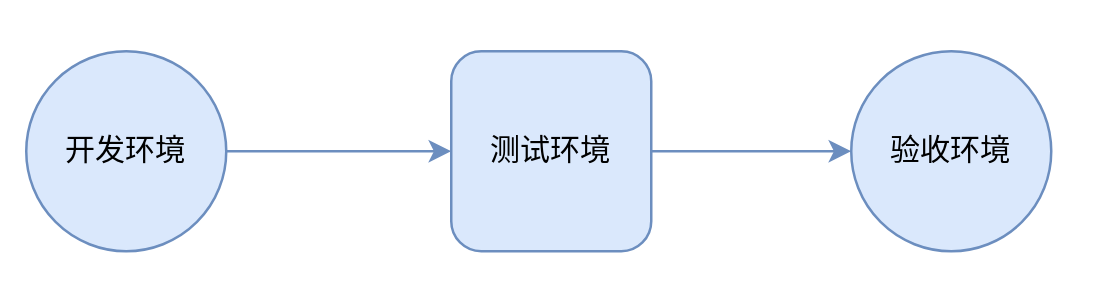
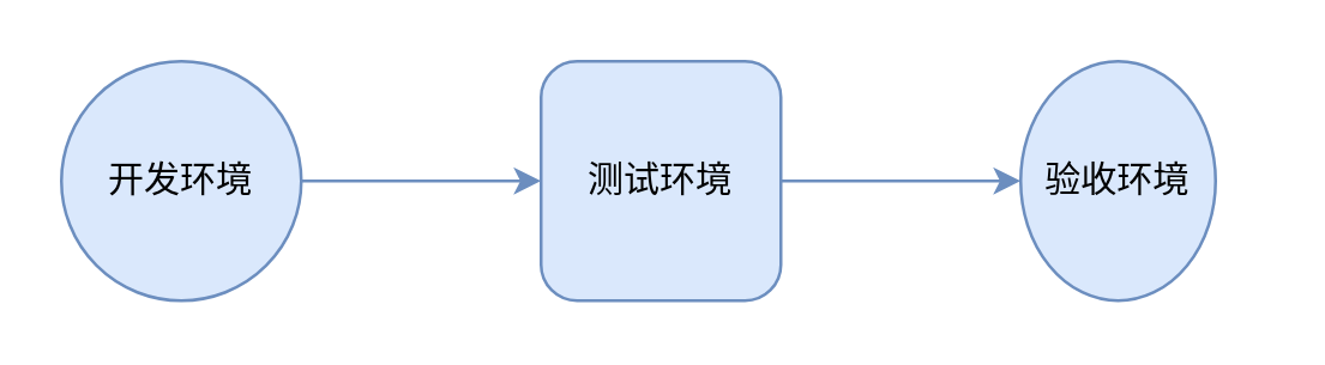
- <mxCell id="3" value="开发环境" style="ellipse;whiteSpace=wrap;html=1;aspect=fixed;hachureGap=4;fontFamily=Architects Daughter;fontSource=https%3A%2F%2Ffonts.googleapis.com%2Fcss%3Ffamily%3DArchitects%2BDaughter;strokeColor=#6c8ebf;fillColor=#dae8fc;shadow=0;fillStyle=auto;" vertex="1" parent="1"><mxGeometry x="10" y="20" width="80" height="80" as="geometry" /></mxCell>
+ <mxCell id="3" value="开发环境" style="ellipse;whiteSpace=wrap;html=1;aspect=fixed;hachureGap=4;fontFamily=Architects Daughter;fontSource=https%3A%2F%2Ffonts.googleapis.com%2Fcss%3Ffamily%3DArchitects%2BDaughter;strokeColor=#6c8ebf;fillColor=#dae8fc;shadow=0;fillStyle=auto;" vertex="1" parent="1"><mxGeometry x="20" y="20" width="80" height="80" as="geometry" /></mxCell>
- <mxCell id="6" value="验收环境" style="ellipse;whiteSpace=wrap;html=1;fontFamily=Architects Daughter;fillColor=#dae8fc;strokeColor=#6c8ebf;hachureGap=4;fontSource=https%3A%2F%2Ffonts.googleapis.com%2Fcss%3Ffamily%3DArchitects%2BDaughter;shadow=0;fillStyle=auto;" vertex="1" parent="1"><mxGeometry x="340" y="20" width="80" height="80" as="geometry" /></mxCell>
+ <mxCell id="6" value="验收环境" style="ellipse;whiteSpace=wrap;html=1;fontFamily=Architects Daughter;fillColor=#dae8fc;strokeColor=#6c8ebf;hachureGap=4;fontSource=https%3A%2F%2Ffonts.googleapis.com%2Fcss%3Ffamily%3DArchitects%2BDaughter;shadow=0;fillStyle=auto;" vertex="1" parent="1"><mxGeometry x="340" y="20" width="65" height="80" as="geometry" /></mxCell>
